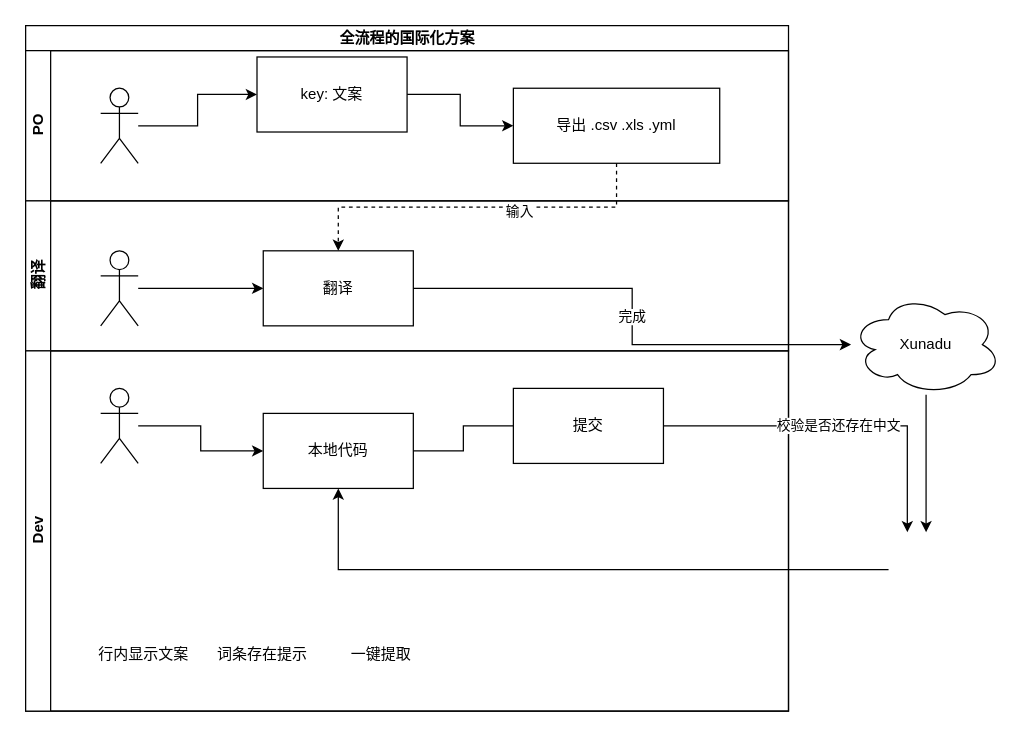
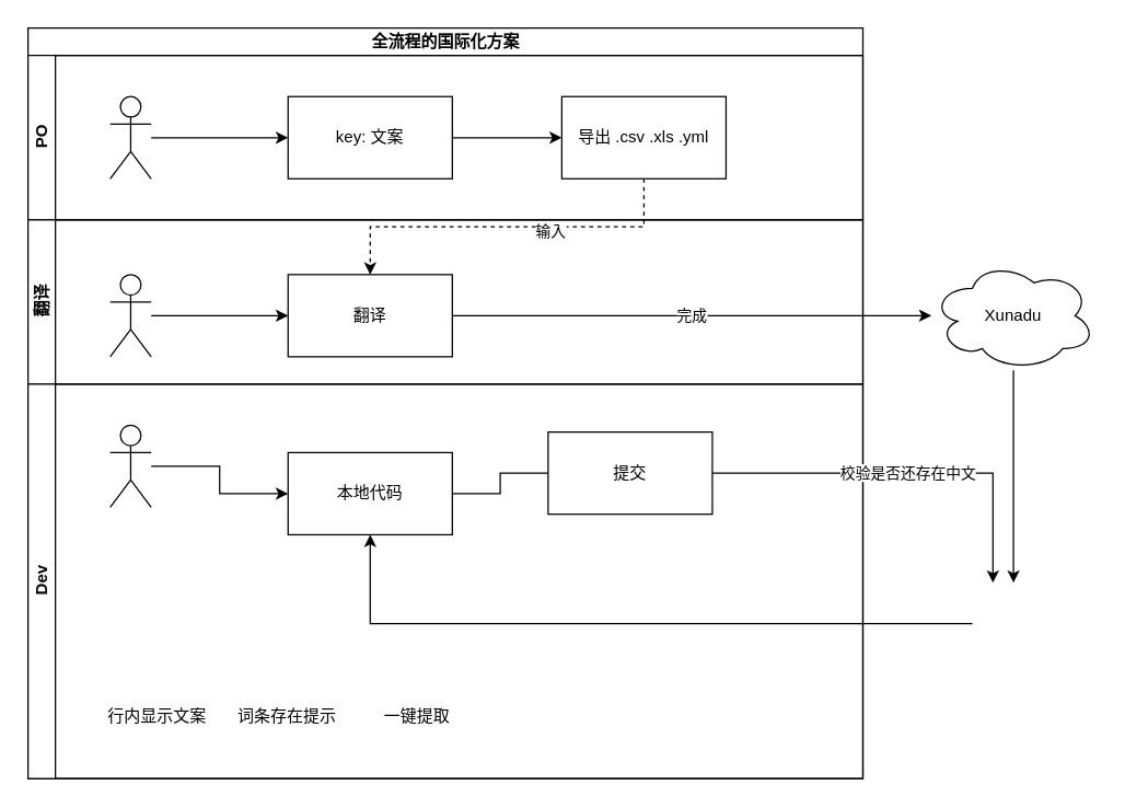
- <mxCell id="7" value="key: 文案" style="whiteSpace=wrap;html=1;verticalAlign=middle;" parent="3" vertex="1"><mxGeometry x="185" y="5" width="120" height="60" as="geometry" /></mxCell>
+ <mxCell id="7" value="key: 文案" style="whiteSpace=wrap;html=1;verticalAlign=middle;" parent="3" vertex="1"><mxGeometry x="190" y="30" width="120" height="60" as="geometry" /></mxCell>
- <mxCell id="8" value="导出 .csv .xls .yml" style="whiteSpace=wrap;html=1;" parent="3" vertex="1"><mxGeometry x="390" y="30" width="165" height="60" as="geometry" /></mxCell>
+ <mxCell id="8" value="导出 .csv .xls .yml" style="whiteSpace=wrap;html=1;" parent="3" vertex="1"><mxGeometry x="390" y="30" width="120" height="60" as="geometry" /></mxCell>
- <mxCell id="25" value="Xunadu" style="ellipse;shape=cloud;whiteSpace=wrap;html=1;" parent="1" vertex="1"><mxGeometry x="680" y="235" width="120" height="80" as="geometry" /></mxCell>
+ <mxCell id="25" value="Xunadu" style="ellipse;shape=cloud;whiteSpace=wrap;html=1;" parent="1" vertex="1"><mxGeometry x="680" y="190" width="120" height="80" as="geometry" /></mxCell>
- <mxCell id="17" value="提交" style="rounded=0;whiteSpace=wrap;html=1;" parent="13" vertex="1"><mxGeometry x="390" y="30" width="120" height="60" as="geometry" /></mxCell>
+ <mxCell id="17" value="提交" style="rounded=0;whiteSpace=wrap;html=1;" parent="13" vertex="1"><mxGeometry x="380" y="35" width="120" height="60" as="geometry" /></mxCell>
